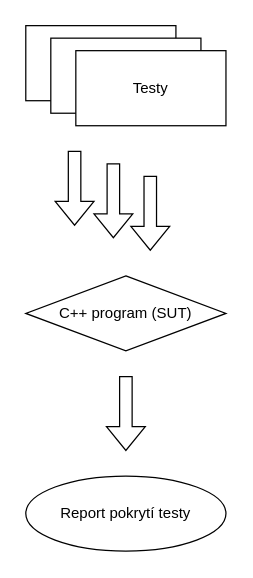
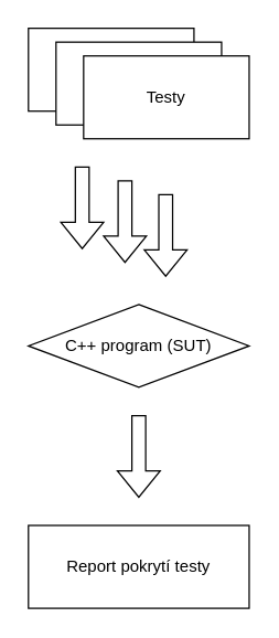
- <mxCell id="5" value="Report pokrytí testy" style="ellipse;whiteSpace=wrap;html=1;" parent="1" vertex="1"><mxGeometry x="20" y="380" width="160" height="60" as="geometry" /></mxCell>
+ <mxCell id="5" value="Report pokrytí testy" style="rounded=0;whiteSpace=wrap;html=1;" parent="1" vertex="1"><mxGeometry x="20" y="380" width="160" height="60" as="geometry" /></mxCell>
